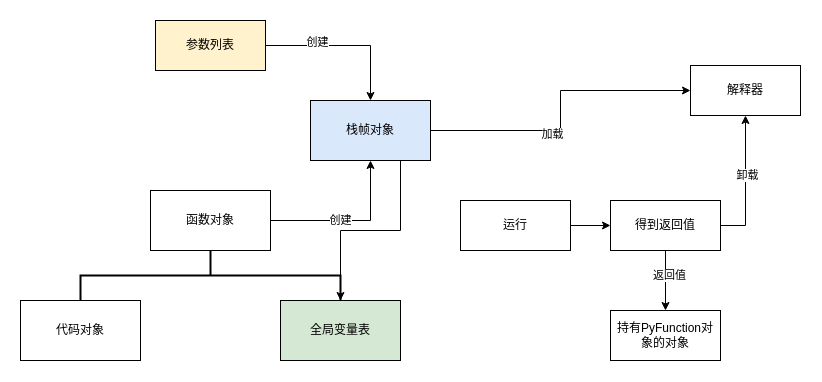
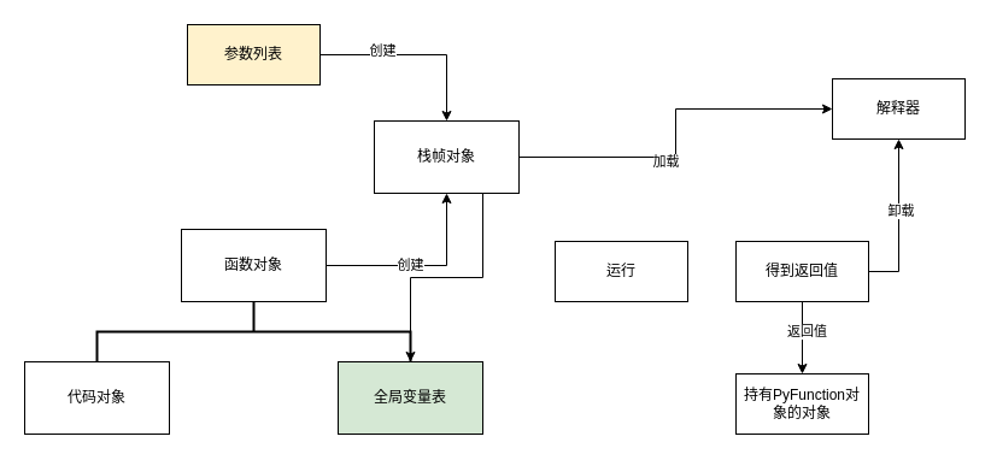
- <mxCell id="5" value="栈帧对象" style="rounded=0;whiteSpace=wrap;html=1;fillColor=#dae8fc;" vertex="1" parent="1"><mxGeometry x="310" y="100" width="120" height="60" as="geometry" /></mxCell>
+ <mxCell id="5" value="栈帧对象" style="rounded=0;whiteSpace=wrap;html=1;" vertex="1" parent="1"><mxGeometry x="310" y="100" width="120" height="60" as="geometry" /></mxCell>
- <mxCell id="16" style="edgeStyle=orthogonalEdgeStyle;rounded=0;orthogonalLoop=1;jettySize=auto;html=1;exitX=1;exitY=0.5;exitDx=0;exitDy=0;entryX=0;entryY=0.5;entryDx=0;entryDy=0;" edge="1" parent="1" source="17" target="22"><mxGeometry relative="1" as="geometry" /></mxCell>
